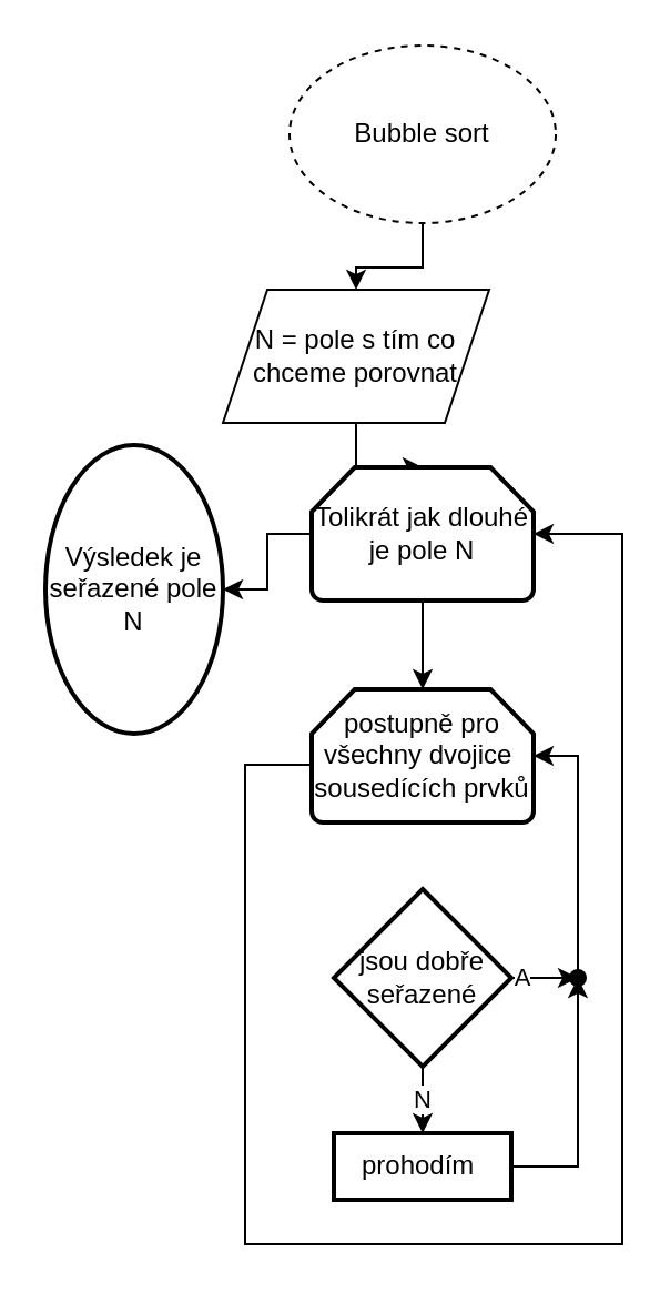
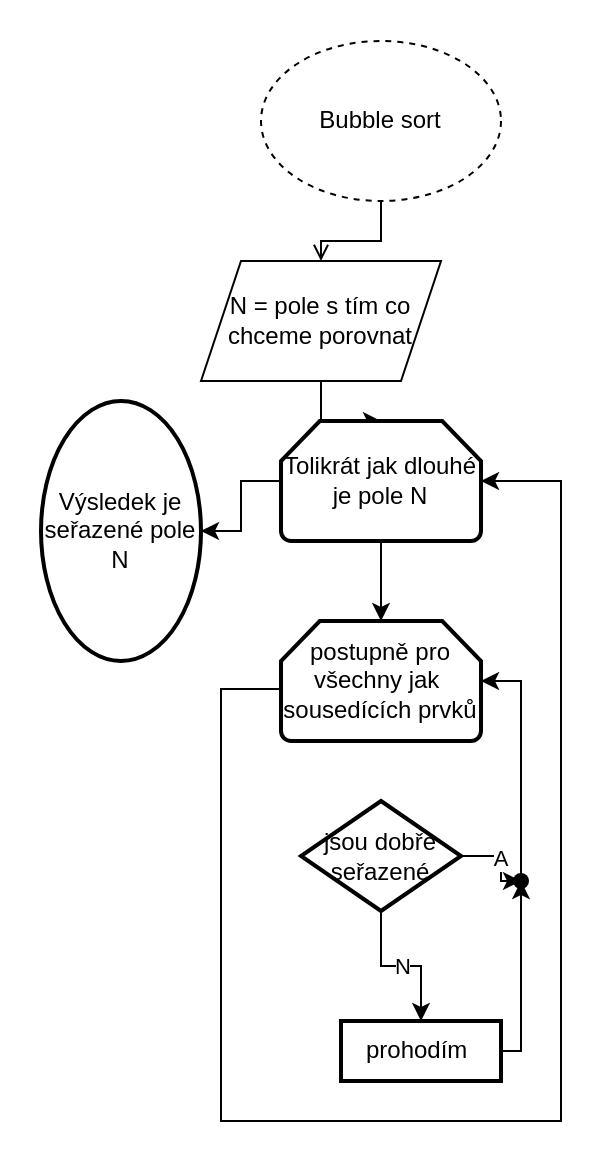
- <mxCell id="2" value="" style="edgeStyle=orthogonalEdgeStyle;rounded=0;orthogonalLoop=1;jettySize=auto;html=1;" edge="1" parent="1" source="3" target="5"><mxGeometry relative="1" as="geometry" /></mxCell>
+ <mxCell id="2" value="" style="edgeStyle=orthogonalEdgeStyle;rounded=0;orthogonalLoop=1;jettySize=auto;html=1;endArrow=open;" edge="1" parent="1" source="3" target="5"><mxGeometry relative="1" as="geometry" /></mxCell>
- <mxCell id="11" value="postupně pro všechny dvojice&amp;nbsp;&lt;br&gt;sousedících prvků" style="strokeWidth=2;html=1;shape=mxgraph.flowchart.loop_limit;whiteSpace=wrap;" vertex="1" parent="1"><mxGeometry x="140" y="310" width="100" height="60" as="geometry" /></mxCell>
+ <mxCell id="11" value="postupně pro všechny jak&amp;nbsp;&lt;br&gt;sousedících prvků" style="strokeWidth=2;html=1;shape=mxgraph.flowchart.loop_limit;whiteSpace=wrap;" vertex="1" parent="1"><mxGeometry x="140" y="310" width="100" height="60" as="geometry" /></mxCell>
- <mxCell id="14" value="jsou dobře seřazené" style="rhombus;whiteSpace=wrap;html=1;strokeWidth=2;" vertex="1" parent="1"><mxGeometry x="150" y="400" width="80" height="80" as="geometry" /></mxCell>
+ <mxCell id="14" value="jsou dobře seřazené" style="rhombus;whiteSpace=wrap;html=1;strokeWidth=2;" vertex="1" parent="1"><mxGeometry x="150" y="400" width="80" height="55" as="geometry" /></mxCell>
- <mxCell id="15" value="prohodím&amp;nbsp;" style="whiteSpace=wrap;html=1;strokeWidth=2;" vertex="1" parent="1"><mxGeometry x="150" y="510" width="80" height="30" as="geometry" /></mxCell>
+ <mxCell id="15" value="prohodím&amp;nbsp;" style="whiteSpace=wrap;html=1;strokeWidth=2;" vertex="1" parent="1"><mxGeometry x="170" y="510" width="80" height="30" as="geometry" /></mxCell>
